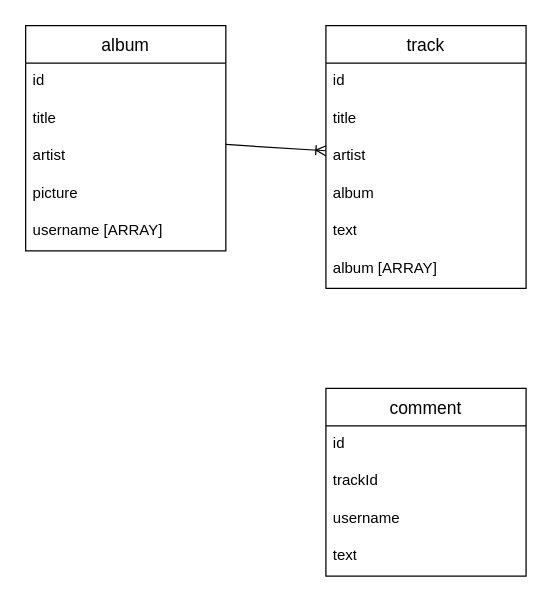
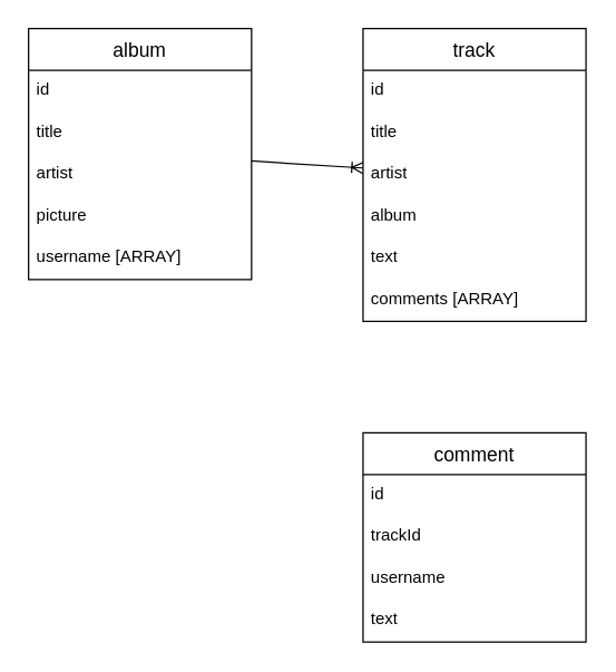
- <mxCell id="8" value="album [ARRAY]" style="text;strokeColor=none;fillColor=none;spacingLeft=4;spacingRight=4;overflow=hidden;rotatable=0;points=[[0,0.5],[1,0.5]];portConstraint=eastwest;fontSize=12;whiteSpace=wrap;html=1;" vertex="1" parent="2"><mxGeometry y="180" width="160" height="30" as="geometry" /></mxCell>
+ <mxCell id="8" value="comments [ARRAY]" style="text;strokeColor=none;fillColor=none;spacingLeft=4;spacingRight=4;overflow=hidden;rotatable=0;points=[[0,0.5],[1,0.5]];portConstraint=eastwest;fontSize=12;whiteSpace=wrap;html=1;" vertex="1" parent="2"><mxGeometry y="180" width="160" height="30" as="geometry" /></mxCell>
